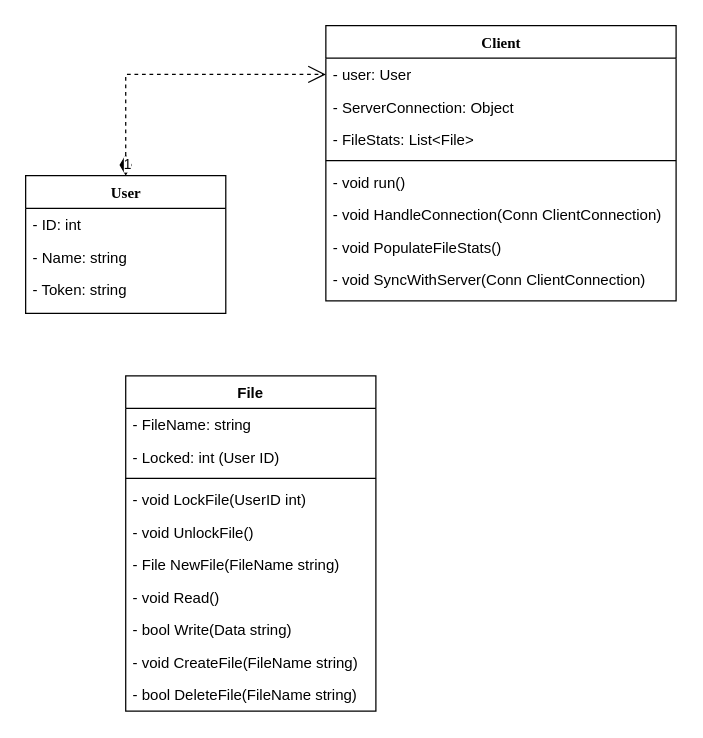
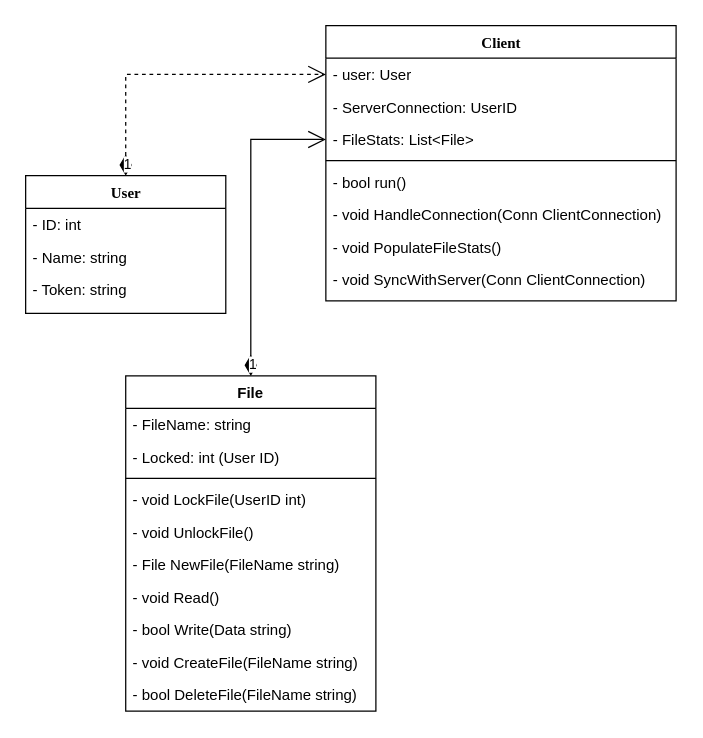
- <mxCell id="4" value="- ServerConnection: Object" style="text;html=1;strokeColor=none;fillColor=none;align=left;verticalAlign=top;spacingLeft=4;spacingRight=4;whiteSpace=wrap;overflow=hidden;rotatable=0;points=[[0,0.5],[1,0.5]];portConstraint=eastwest;" vertex="1" parent="2"><mxGeometry y="52" width="280" height="26" as="geometry" /></mxCell>
+ <mxCell id="4" value="- ServerConnection: UserID" style="text;html=1;strokeColor=none;fillColor=none;align=left;verticalAlign=top;spacingLeft=4;spacingRight=4;whiteSpace=wrap;overflow=hidden;rotatable=0;points=[[0,0.5],[1,0.5]];portConstraint=eastwest;" vertex="1" parent="2"><mxGeometry y="52" width="280" height="26" as="geometry" /></mxCell>
- <mxCell id="7" value="- void run()" style="text;html=1;strokeColor=none;fillColor=none;align=left;verticalAlign=top;spacingLeft=4;spacingRight=4;whiteSpace=wrap;overflow=hidden;rotatable=0;points=[[0,0.5],[1,0.5]];portConstraint=eastwest;" vertex="1" parent="2"><mxGeometry y="112" width="280" height="26" as="geometry" /></mxCell>
+ <mxCell id="7" value="- bool run()" style="text;html=1;strokeColor=none;fillColor=none;align=left;verticalAlign=top;spacingLeft=4;spacingRight=4;whiteSpace=wrap;overflow=hidden;rotatable=0;points=[[0,0.5],[1,0.5]];portConstraint=eastwest;" vertex="1" parent="2"><mxGeometry y="112" width="280" height="26" as="geometry" /></mxCell>
+ <mxCell id="27" value="1" style="endArrow=open;html=1;endSize=12;startArrow=diamondThin;startSize=14;startFill=1;edgeStyle=orthogonalEdgeStyle;align=left;verticalAlign=bottom;rounded=0;entryX=0;entryY=0.5;entryDx=0;entryDy=0;exitX=0.5;exitY=0;exitDx=0;exitDy=0;" edge="1" parent="1" source="16" target="5"><mxGeometry x="-1" y="3" relative="1" as="geometry"><mxPoint x="-10" y="150" as="sourcePoint" /><mxPoint x="270" y="69" as="targetPoint" /></mxGeometry></mxCell>
